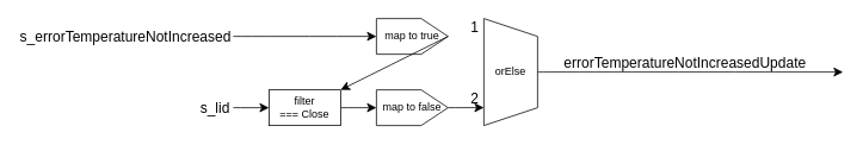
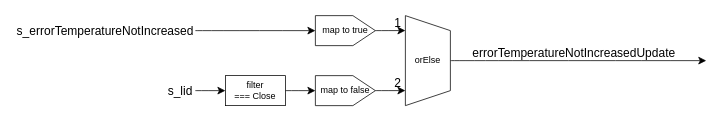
- <mxCell id="12" style="edgeStyle=none;curved=1;rounded=0;orthogonalLoop=1;jettySize=auto;html=1;exitX=0.5;exitY=1;exitDx=0;exitDy=0;fontSize=12;startSize=8;endSize=8;" edge="1" parent="1" source="8" target="7"><mxGeometry relative="1" as="geometry" /></mxCell>
+ <mxCell id="12" style="edgeStyle=none;curved=1;rounded=0;orthogonalLoop=1;jettySize=auto;html=1;exitX=0.5;exitY=1;exitDx=0;exitDy=0;entryX=0.166;entryY=1;entryDx=0;entryDy=0;entryPerimeter=0;fontSize=12;startSize=8;endSize=8;" edge="1" parent="1" source="8" target="11"><mxGeometry relative="1" as="geometry" /></mxCell>
